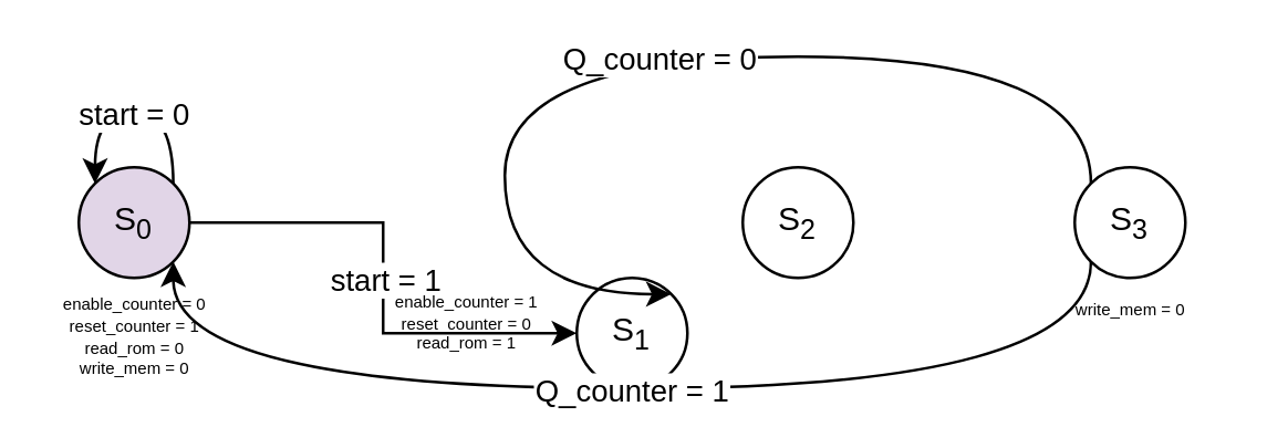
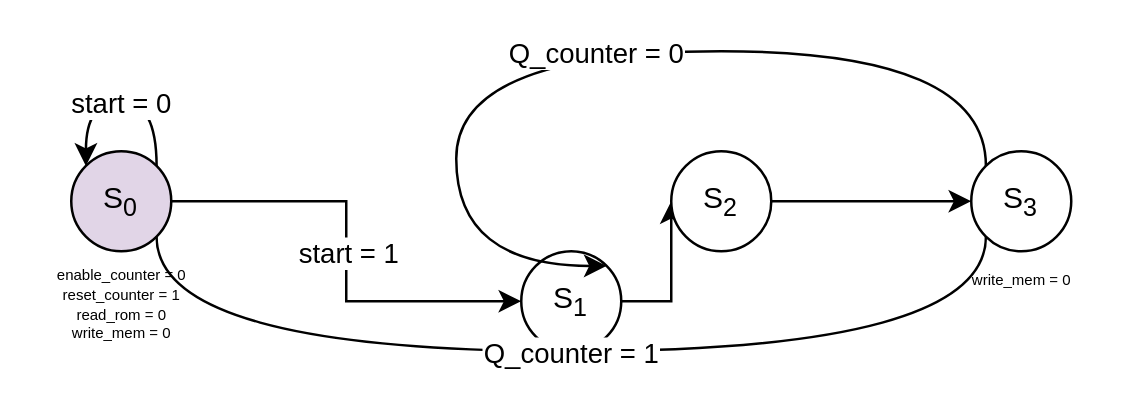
+ <mxCell id="7" value="" style="edgeStyle=orthogonalEdgeStyle;rounded=0;orthogonalLoop=1;jettySize=auto;html=1;" edge="1" parent="1" source="8" target="13"><mxGeometry relative="1" as="geometry" /></mxCell>
+ <mxCell id="5" value="" style="edgeStyle=orthogonalEdgeStyle;rounded=0;orthogonalLoop=1;jettySize=auto;html=1;" edge="1" parent="1" source="6" target="8"><mxGeometry relative="1" as="geometry" /></mxCell>
- <mxCell id="15" value="&lt;div style=&quot;line-height: 60%;&quot;&gt;&lt;font style=&quot;font-size: 6px; line-height: 60%;&quot;&gt;enable_counter = 1&lt;br&gt;reset_counter = 0&lt;/font&gt;&lt;div&gt;&lt;font style=&quot;font-size: 6px; line-height: 60%;&quot;&gt;read_rom = 1&lt;/font&gt;&lt;/div&gt;&lt;/div&gt;" style="text;html=1;align=center;verticalAlign=middle;whiteSpace=wrap;rounded=0;spacing=2;" vertex="1" parent="1"><mxGeometry x="140.5" y="100" width="55" height="30" as="geometry" /></mxCell>
- <mxCell id="11" style="edgeStyle=orthogonalEdgeStyle;rounded=0;orthogonalLoop=1;jettySize=auto;html=1;exitX=0;exitY=1;exitDx=0;exitDy=0;entryX=1;entryY=1;entryDx=0;entryDy=0;curved=1;" edge="1" parent="1" source="13" target="4"><mxGeometry relative="1" as="geometry"><Array as="points"><mxPoint x="394" y="140" /><mxPoint x="62" y="140" /></Array></mxGeometry></mxCell>
+ <mxCell id="11" style="edgeStyle=orthogonalEdgeStyle;rounded=0;orthogonalLoop=1;jettySize=auto;html=1;exitX=0;exitY=1;exitDx=0;exitDy=0;entryX=1;entryY=1;entryDx=0;entryDy=0;curved=1;endArrow=none;" edge="1" parent="1" source="13" target="4"><mxGeometry relative="1" as="geometry"><Array as="points"><mxPoint x="394" y="140" /><mxPoint x="62" y="140" /></Array></mxGeometry></mxCell>
